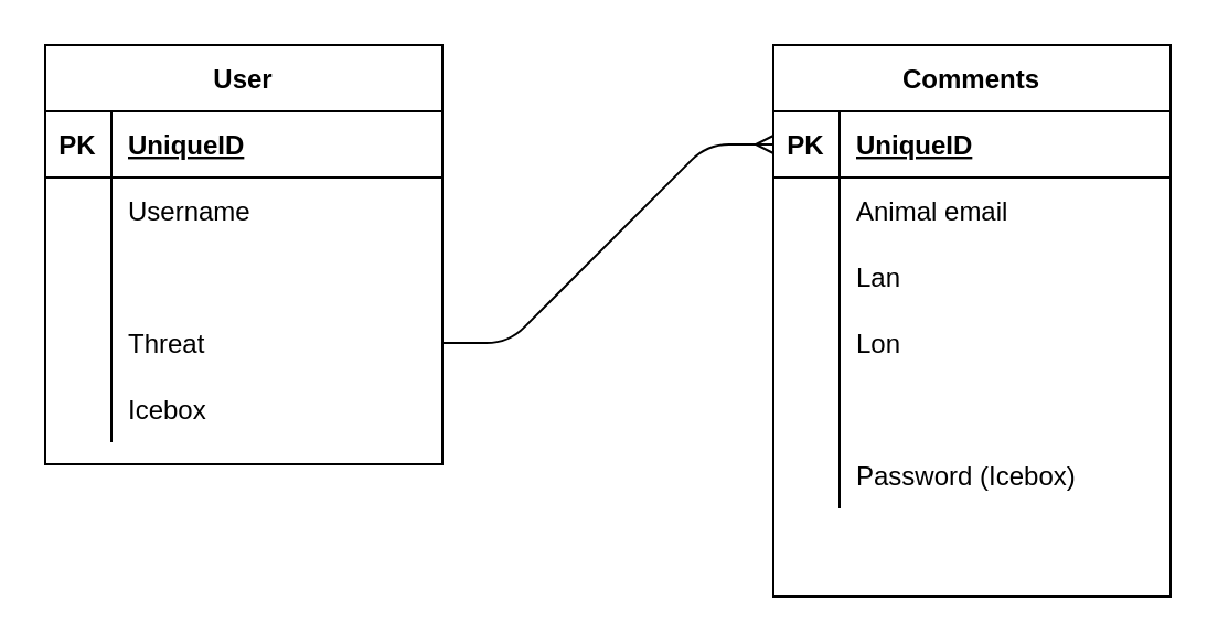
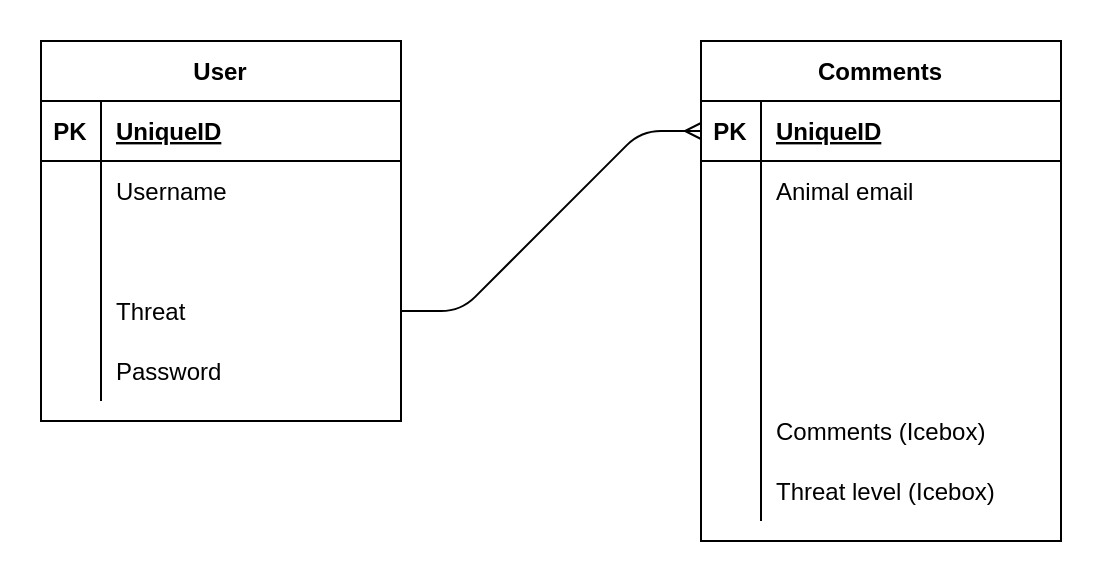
- <mxCell id="26" value="Lan" style="shape=partialRectangle;connectable=0;fillColor=none;top=0;left=0;bottom=0;right=0;align=left;spacingLeft=6;overflow=hidden;" vertex="1" parent="24"><mxGeometry x="30" width="150" height="30" as="geometry" /></mxCell>
- <mxCell id="29" value="Lon" style="shape=partialRectangle;connectable=0;fillColor=none;top=0;left=0;bottom=0;right=0;align=left;spacingLeft=6;overflow=hidden;" vertex="1" parent="27"><mxGeometry x="30" width="150" height="30" as="geometry" /></mxCell>
- <mxCell id="16" value="Icebox" style="shape=partialRectangle;connectable=0;fillColor=none;top=0;left=0;bottom=0;right=0;align=left;spacingLeft=6;overflow=hidden;" vertex="1" parent="14"><mxGeometry x="30" width="150" height="30" as="geometry" /></mxCell>
+ <mxCell id="16" value="Password" style="shape=partialRectangle;connectable=0;fillColor=none;top=0;left=0;bottom=0;right=0;align=left;spacingLeft=6;overflow=hidden;" vertex="1" parent="14"><mxGeometry x="30" width="150" height="30" as="geometry" /></mxCell>
- <mxCell id="34" value="Password (Icebox)" style="shape=partialRectangle;connectable=0;fillColor=none;top=0;left=0;bottom=0;right=0;align=left;spacingLeft=6;overflow=hidden;" vertex="1" parent="32"><mxGeometry x="30" width="150" height="30" as="geometry" /></mxCell>
+ <mxCell id="34" value="Comments (Icebox)" style="shape=partialRectangle;connectable=0;fillColor=none;top=0;left=0;bottom=0;right=0;align=left;spacingLeft=6;overflow=hidden;" vertex="1" parent="32"><mxGeometry x="30" width="150" height="30" as="geometry" /></mxCell>
+ <mxCell id="37" value="Threat level (Icebox)" style="shape=partialRectangle;connectable=0;fillColor=none;top=0;left=0;bottom=0;right=0;align=left;spacingLeft=6;overflow=hidden;" vertex="1" parent="35"><mxGeometry x="30" width="150" height="30" as="geometry" /></mxCell>
